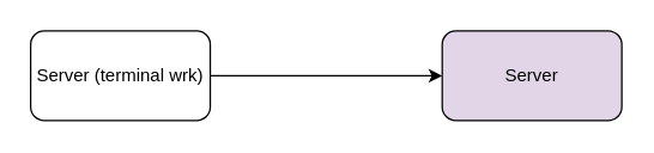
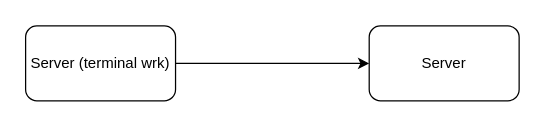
- <mxCell id="4" value="Server" style="rounded=1;whiteSpace=wrap;html=1;fillColor=#e1d5e7;" vertex="1" parent="1"><mxGeometry x="295" y="20" width="120" height="60" as="geometry" /></mxCell>
+ <mxCell id="4" value="Server" style="rounded=1;whiteSpace=wrap;html=1;" vertex="1" parent="1"><mxGeometry x="295" y="20" width="120" height="60" as="geometry" /></mxCell>
